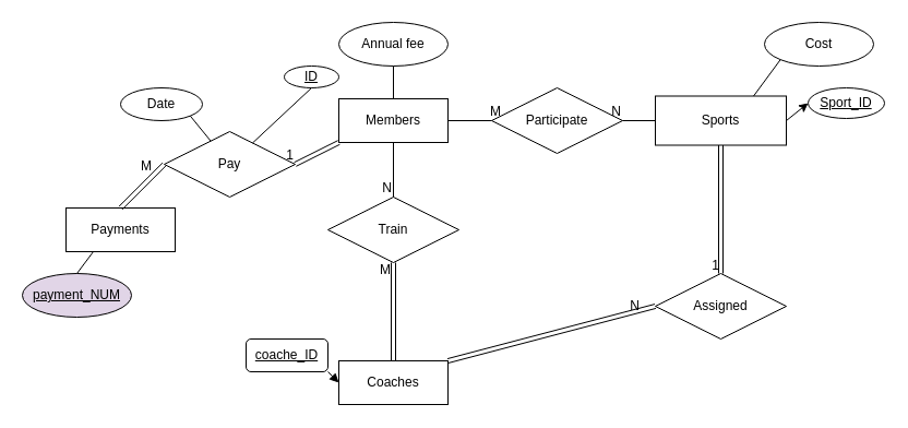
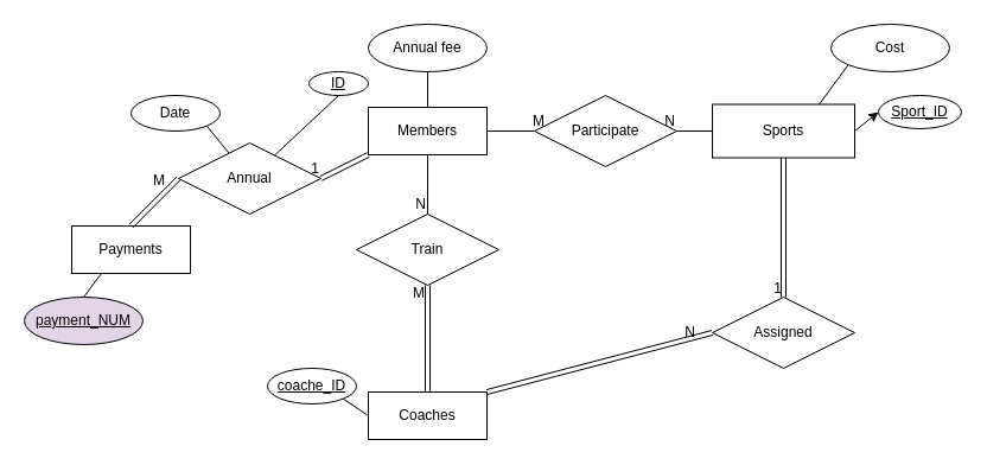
- <mxCell id="6" value="Pay" style="shape=rhombus;perimeter=rhombusPerimeter;whiteSpace=wrap;html=1;align=center;" vertex="1" parent="1"><mxGeometry x="150" y="120" width="120" height="60" as="geometry" /></mxCell>
+ <mxCell id="6" value="Annual" style="shape=rhombus;perimeter=rhombusPerimeter;whiteSpace=wrap;html=1;align=center;" vertex="1" parent="1"><mxGeometry x="150" y="120" width="120" height="60" as="geometry" /></mxCell>
- <mxCell id="36" value="coache_ID" style="whiteSpace=wrap;html=1;align=center;fontStyle=4;rounded=1;" vertex="1" parent="1"><mxGeometry x="225" y="310" width="75" height="30" as="geometry" /></mxCell>
+ <mxCell id="36" value="coache_ID" style="ellipse;whiteSpace=wrap;html=1;align=center;fontStyle=4;" vertex="1" parent="1"><mxGeometry x="225" y="310" width="75" height="30" as="geometry" /></mxCell>
- <mxCell id="37" value="" style="endArrow=block;html=1;rounded=0;exitX=1;exitY=1;exitDx=0;exitDy=0;entryX=0;entryY=0.5;entryDx=0;entryDy=0;" edge="1" parent="1" source="36" target="21"><mxGeometry relative="1" as="geometry"><mxPoint x="360" y="210" as="sourcePoint" /><mxPoint x="520" y="210" as="targetPoint" /></mxGeometry></mxCell>
+ <mxCell id="37" value="" style="endArrow=none;html=1;rounded=0;exitX=1;exitY=1;exitDx=0;exitDy=0;entryX=0;entryY=0.5;entryDx=0;entryDy=0;" edge="1" parent="1" source="36" target="21"><mxGeometry relative="1" as="geometry"><mxPoint x="360" y="210" as="sourcePoint" /><mxPoint x="520" y="210" as="targetPoint" /></mxGeometry></mxCell>
